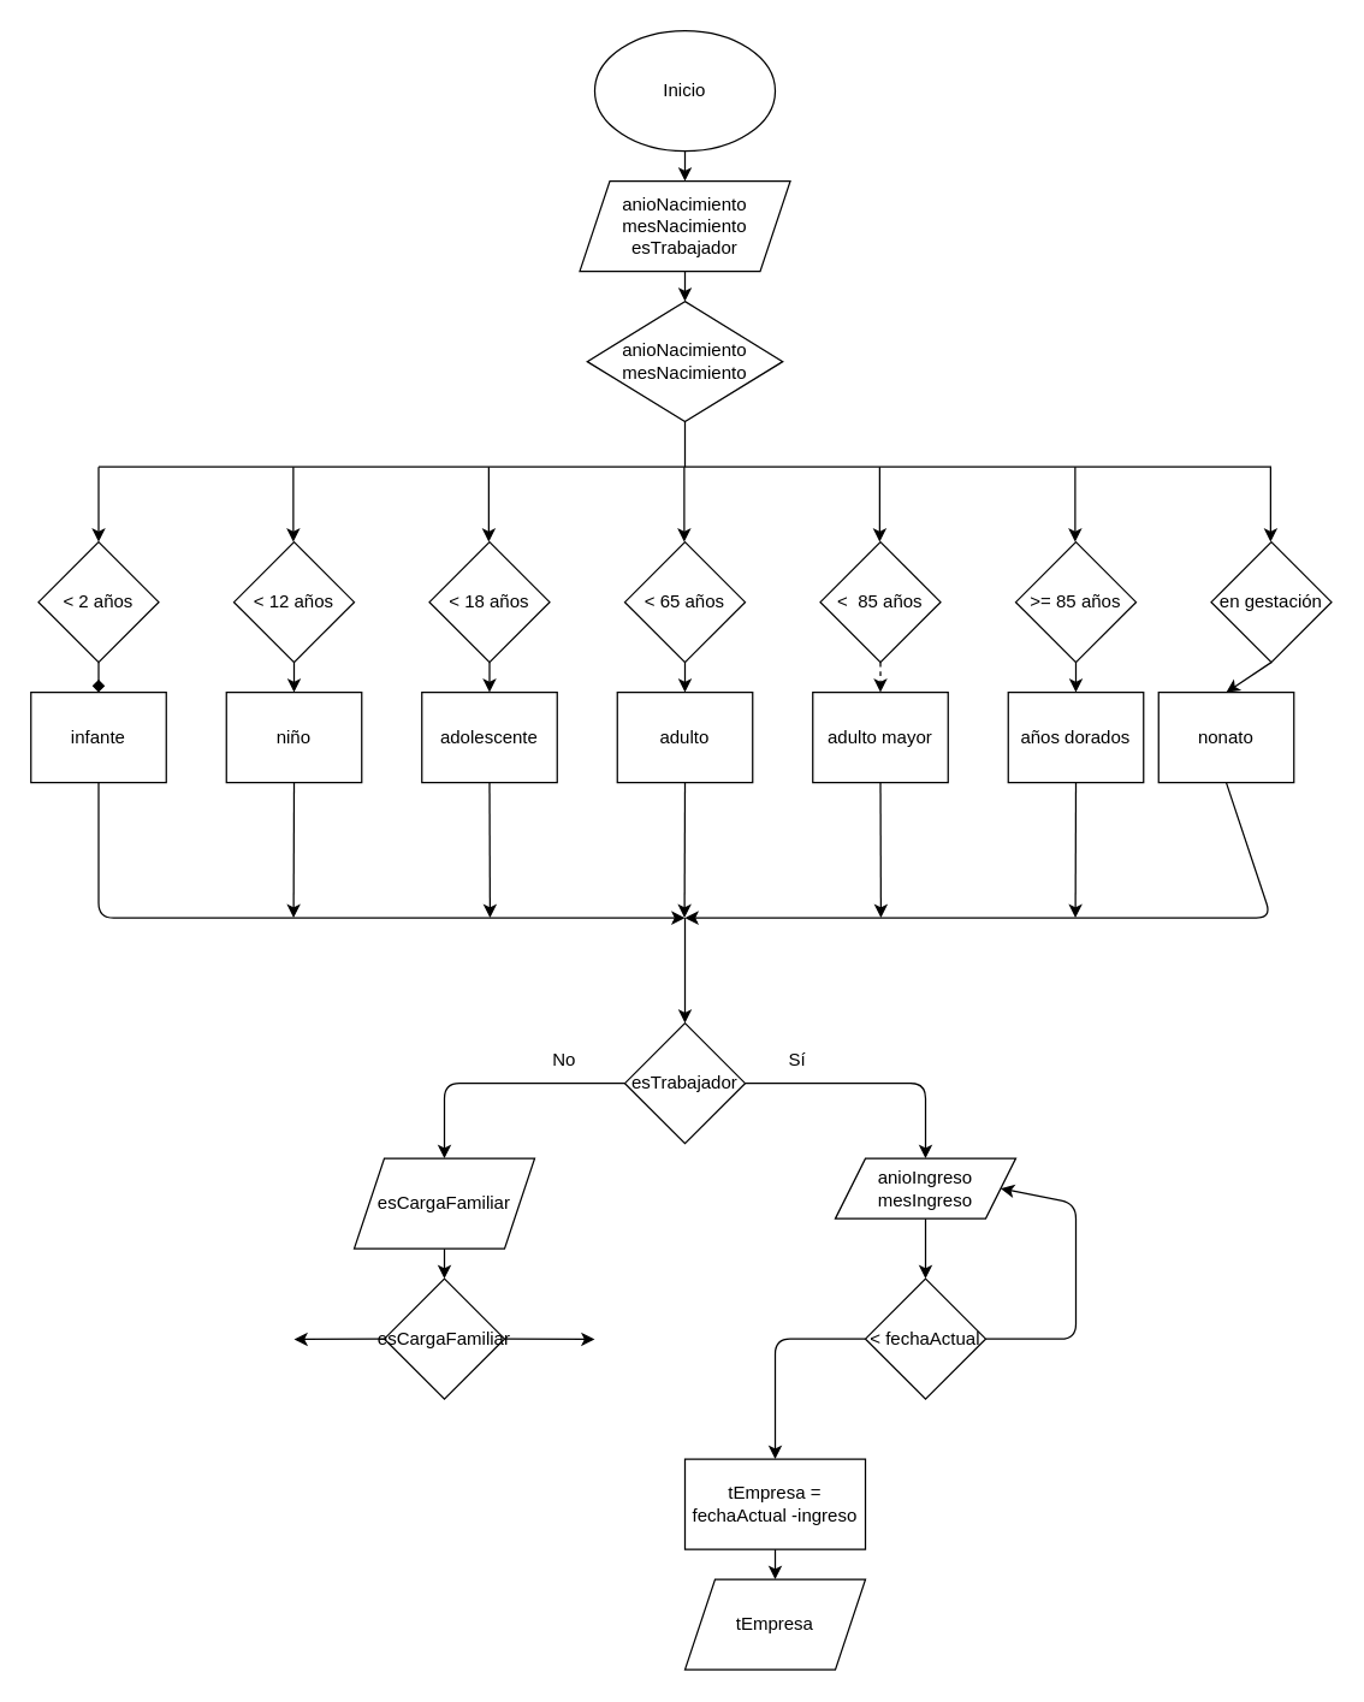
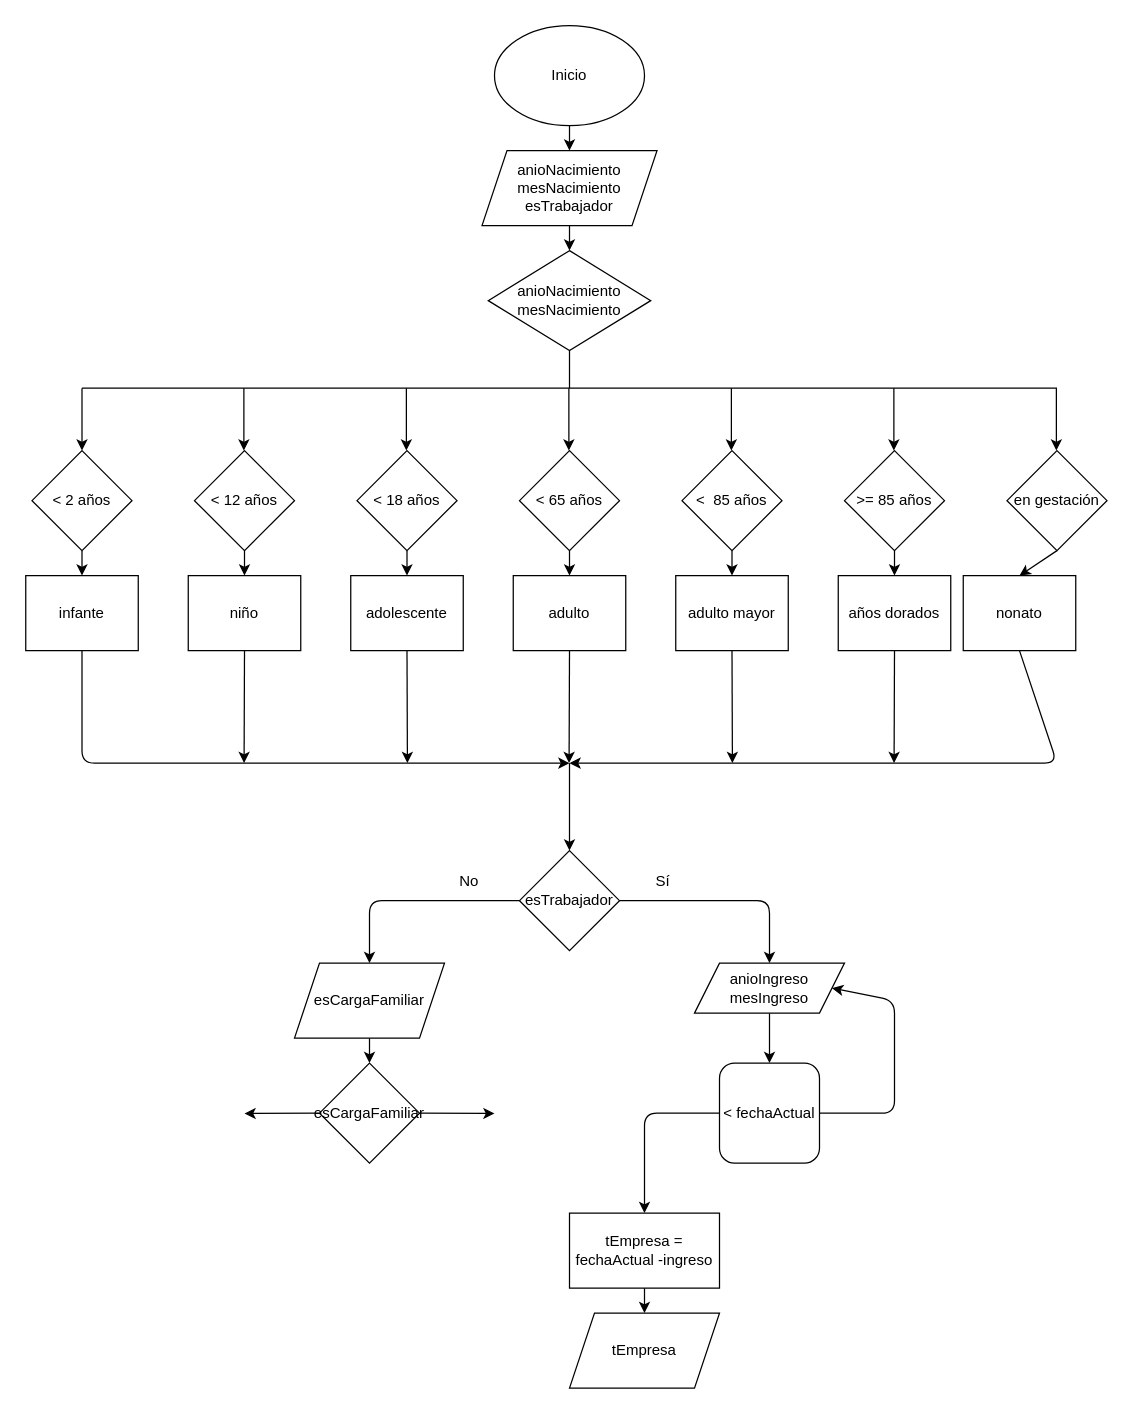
- <mxCell id="30" style="edgeStyle=none;html=1;exitX=0.5;exitY=1;exitDx=0;exitDy=0;entryX=0.5;entryY=0;entryDx=0;entryDy=0;dashed=1;" edge="1" parent="1" source="31" target="51"><mxGeometry relative="1" as="geometry" /></mxCell>
+ <mxCell id="30" style="edgeStyle=none;html=1;exitX=0.5;exitY=1;exitDx=0;exitDy=0;entryX=0.5;entryY=0;entryDx=0;entryDy=0;" edge="1" parent="1" source="31" target="51"><mxGeometry relative="1" as="geometry" /></mxCell>
- <mxCell id="21" style="edgeStyle=none;html=1;exitX=0.5;exitY=1;exitDx=0;exitDy=0;entryX=0.5;entryY=0;entryDx=0;entryDy=0;endArrow=diamond;" edge="1" parent="1" source="22" target="43"><mxGeometry relative="1" as="geometry" /></mxCell>
+ <mxCell id="21" style="edgeStyle=none;html=1;exitX=0.5;exitY=1;exitDx=0;exitDy=0;entryX=0.5;entryY=0;entryDx=0;entryDy=0;" edge="1" parent="1" source="22" target="43"><mxGeometry relative="1" as="geometry" /></mxCell>
- <mxCell id="59" value="&amp;lt; fechaActual" style="rhombus;whiteSpace=wrap;html=1;" vertex="1" parent="1"><mxGeometry x="575" y="850" width="80" height="80" as="geometry" /></mxCell>
+ <mxCell id="59" value="&amp;lt; fechaActual" style="whiteSpace=wrap;html=1;rounded=1;" vertex="1" parent="1"><mxGeometry x="575" y="850" width="80" height="80" as="geometry" /></mxCell>
